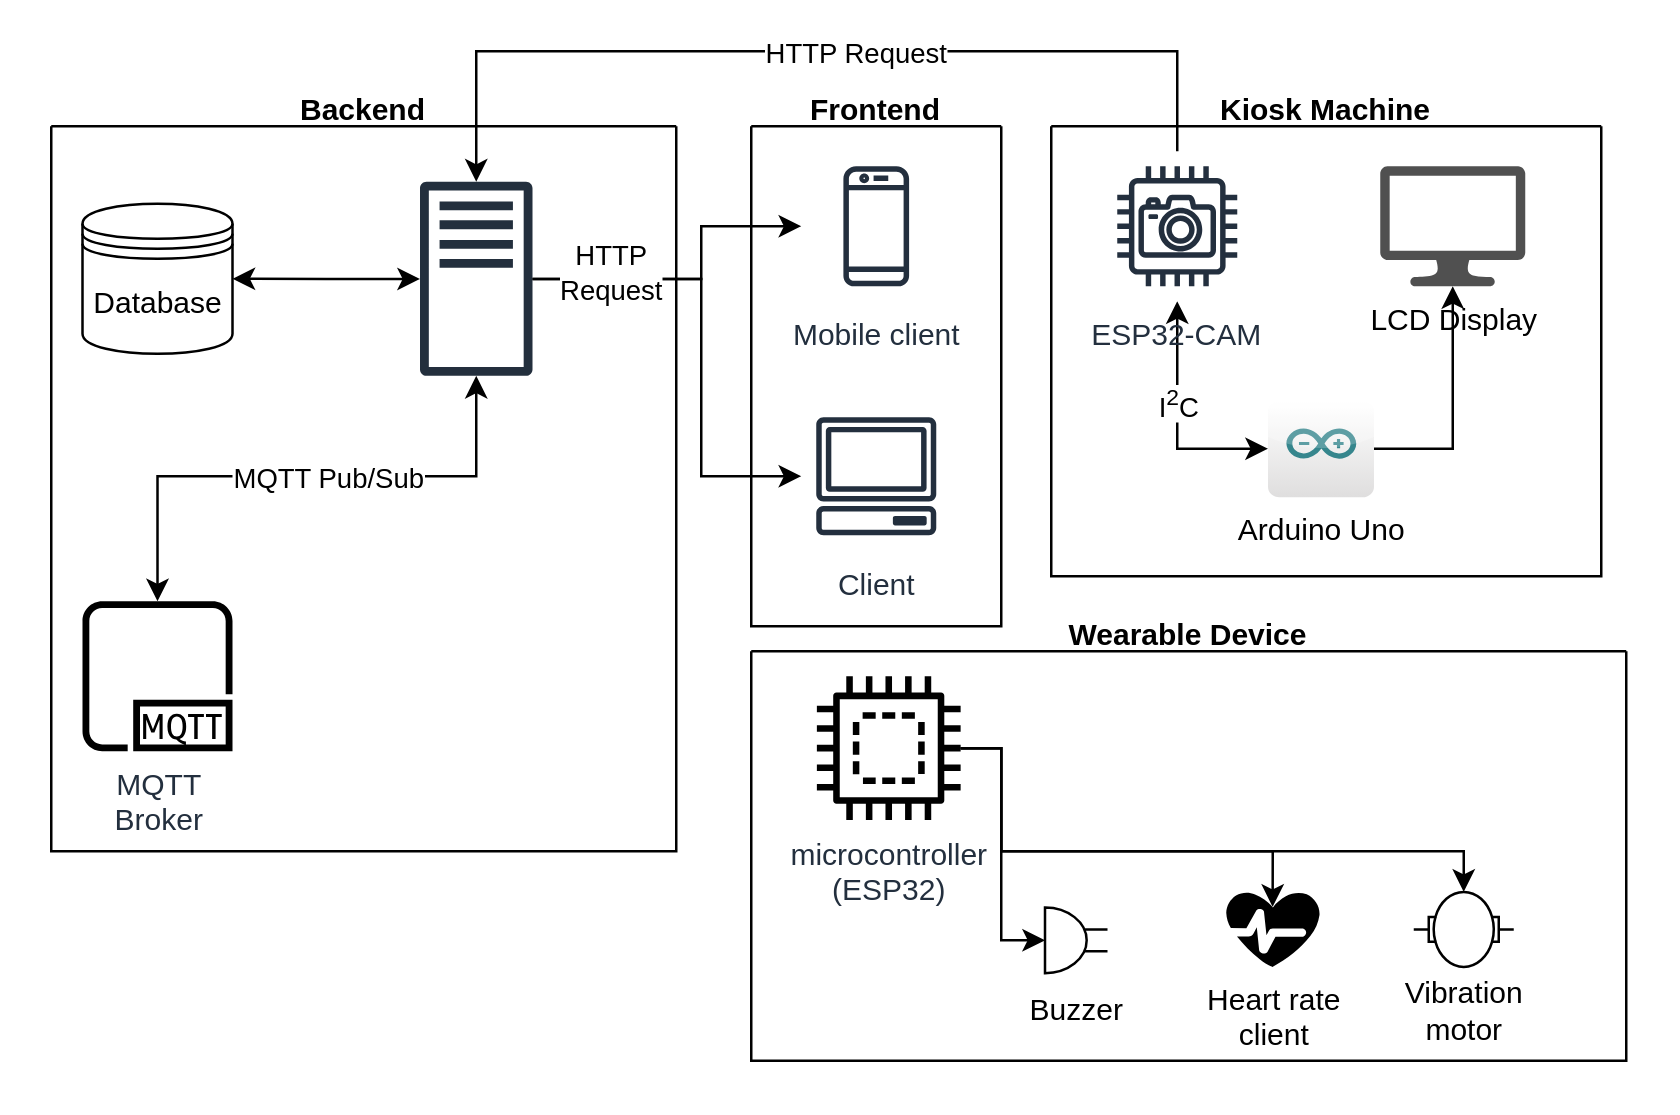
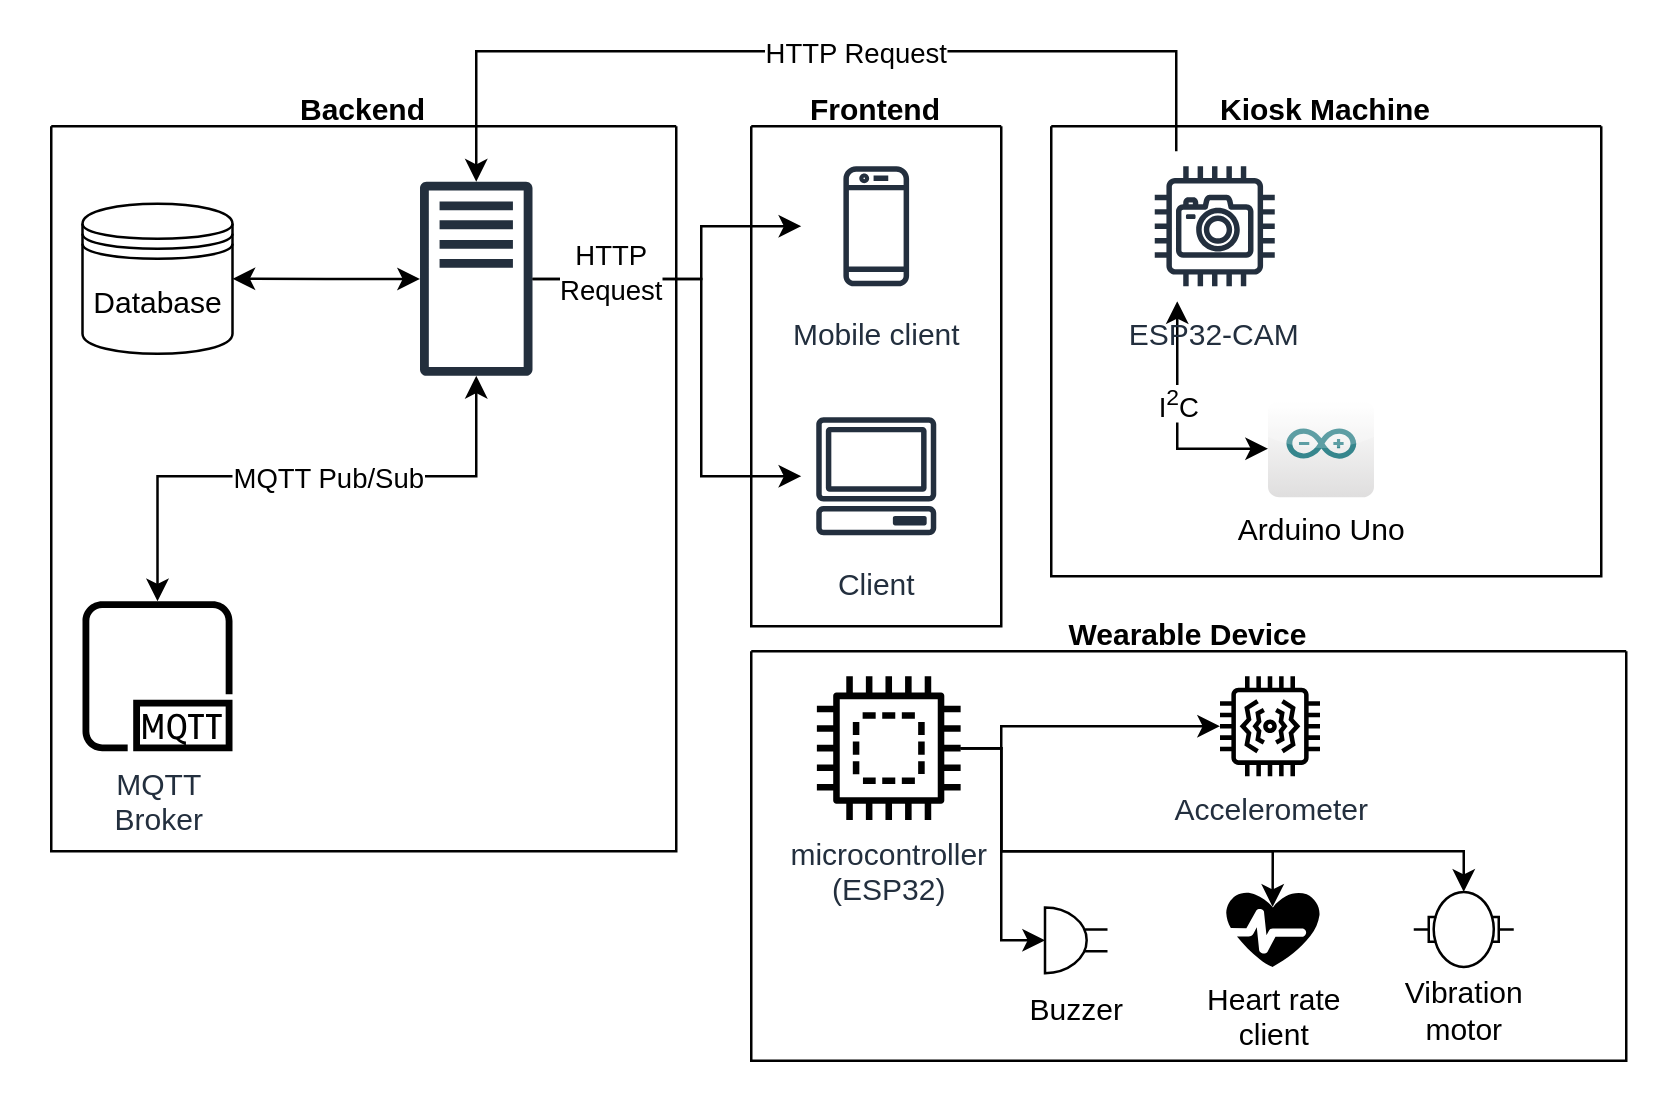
- <mxCell id="24" value="ESP32-CAM" style="sketch=0;outlineConnect=0;fontColor=#232F3E;gradientColor=none;strokeColor=#232F3E;fillColor=#ffffff;dashed=0;verticalLabelPosition=bottom;verticalAlign=top;align=center;html=1;fontSize=12;fontStyle=0;aspect=fixed;shape=mxgraph.aws4.resourceIcon;resIcon=mxgraph.aws4.camera;" parent="18" vertex="1"><mxGeometry x="20.4" y="10" width="60" height="60" as="geometry" /></mxCell>
+ <mxCell id="24" value="ESP32-CAM" style="sketch=0;outlineConnect=0;fontColor=#232F3E;gradientColor=none;strokeColor=#232F3E;fillColor=#ffffff;dashed=0;verticalLabelPosition=bottom;verticalAlign=top;align=center;html=1;fontSize=12;fontStyle=0;aspect=fixed;shape=mxgraph.aws4.resourceIcon;resIcon=mxgraph.aws4.camera;" parent="18" vertex="1"><mxGeometry x="20.4" y="10" width="90" height="60" as="geometry" /></mxCell>
- <mxCell id="22" value="LCD Display" style="sketch=0;pointerEvents=1;shadow=0;dashed=0;html=1;strokeColor=none;fillColor=#505050;labelPosition=center;verticalLabelPosition=bottom;verticalAlign=top;outlineConnect=0;align=center;shape=mxgraph.office.devices.lcd_monitor;" parent="18" vertex="1"><mxGeometry x="131.6" y="16" width="58" height="48" as="geometry" /></mxCell>
- <mxCell id="21" style="edgeStyle=orthogonalEdgeStyle;rounded=0;orthogonalLoop=1;jettySize=auto;html=1;endArrow=none;endFill=0;startArrow=classic;startFill=1;" parent="18" source="22" target="23" edge="1"><mxGeometry relative="1" as="geometry"><Array as="points"><mxPoint x="160.4" y="129" /></Array></mxGeometry></mxCell>
+ <mxCell id="10" style="edgeStyle=orthogonalEdgeStyle;rounded=0;orthogonalLoop=1;jettySize=auto;html=1;" edge="1" parent="5" source="11" target="7"><mxGeometry relative="1" as="geometry"><Array as="points"><mxPoint x="100" y="39" /><mxPoint x="100" y="30" /></Array></mxGeometry></mxCell>
+ <mxCell id="7" value="Accelerometer" style="sketch=0;outlineConnect=0;fontColor=#232F3E;gradientColor=none;fillColor=#000000;strokeColor=none;dashed=0;verticalLabelPosition=bottom;verticalAlign=top;align=center;html=1;fontSize=12;fontStyle=0;aspect=fixed;pointerEvents=1;shape=mxgraph.aws4.iot_thing_vibration_sensor;" parent="5" vertex="1"><mxGeometry x="187.5" y="10" width="40" height="40" as="geometry" /></mxCell>
